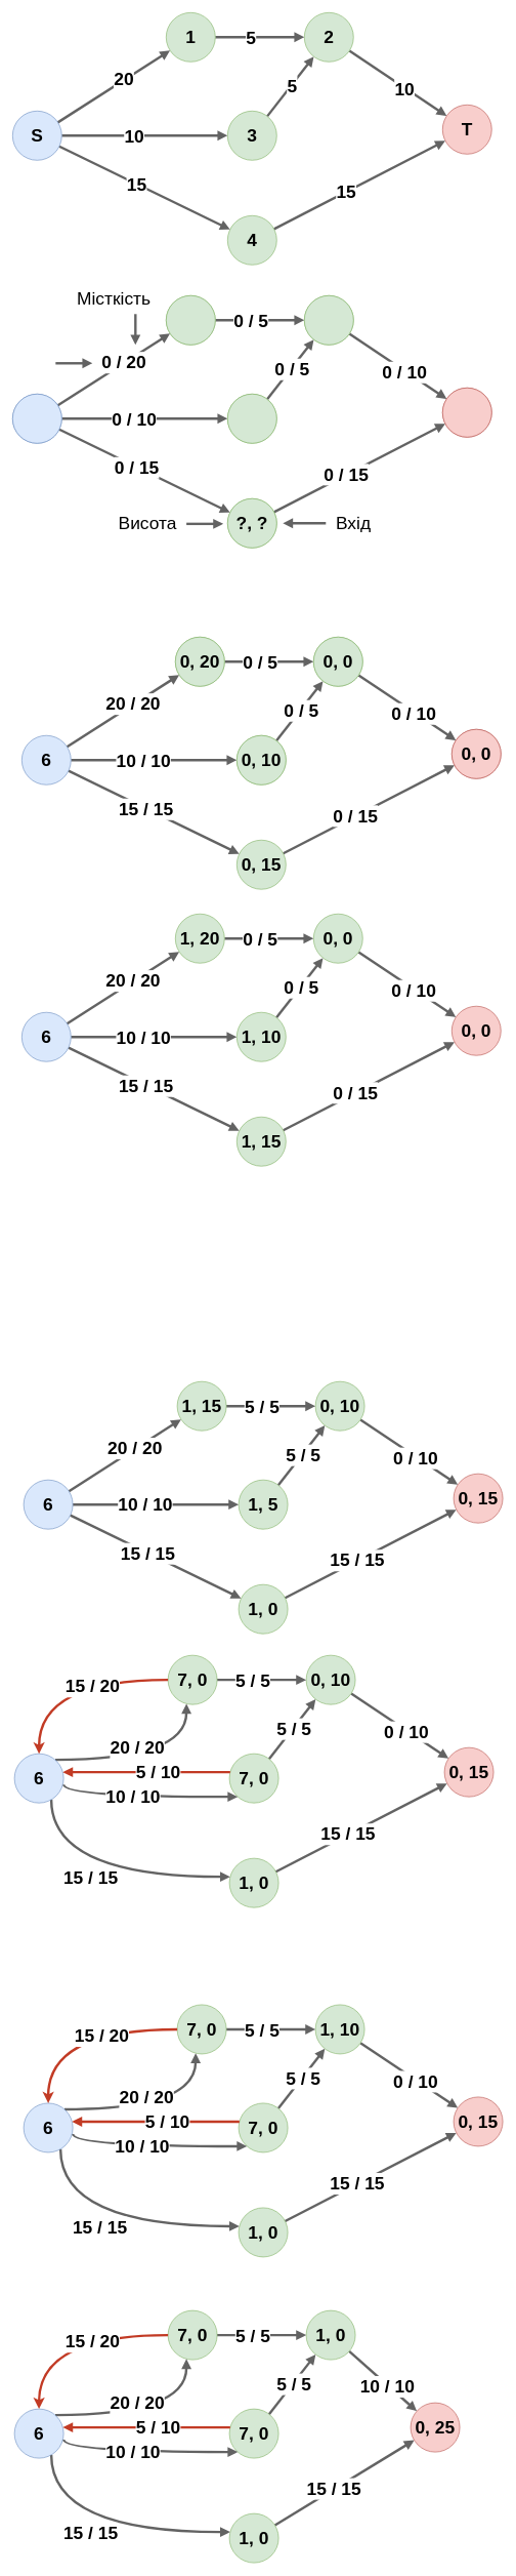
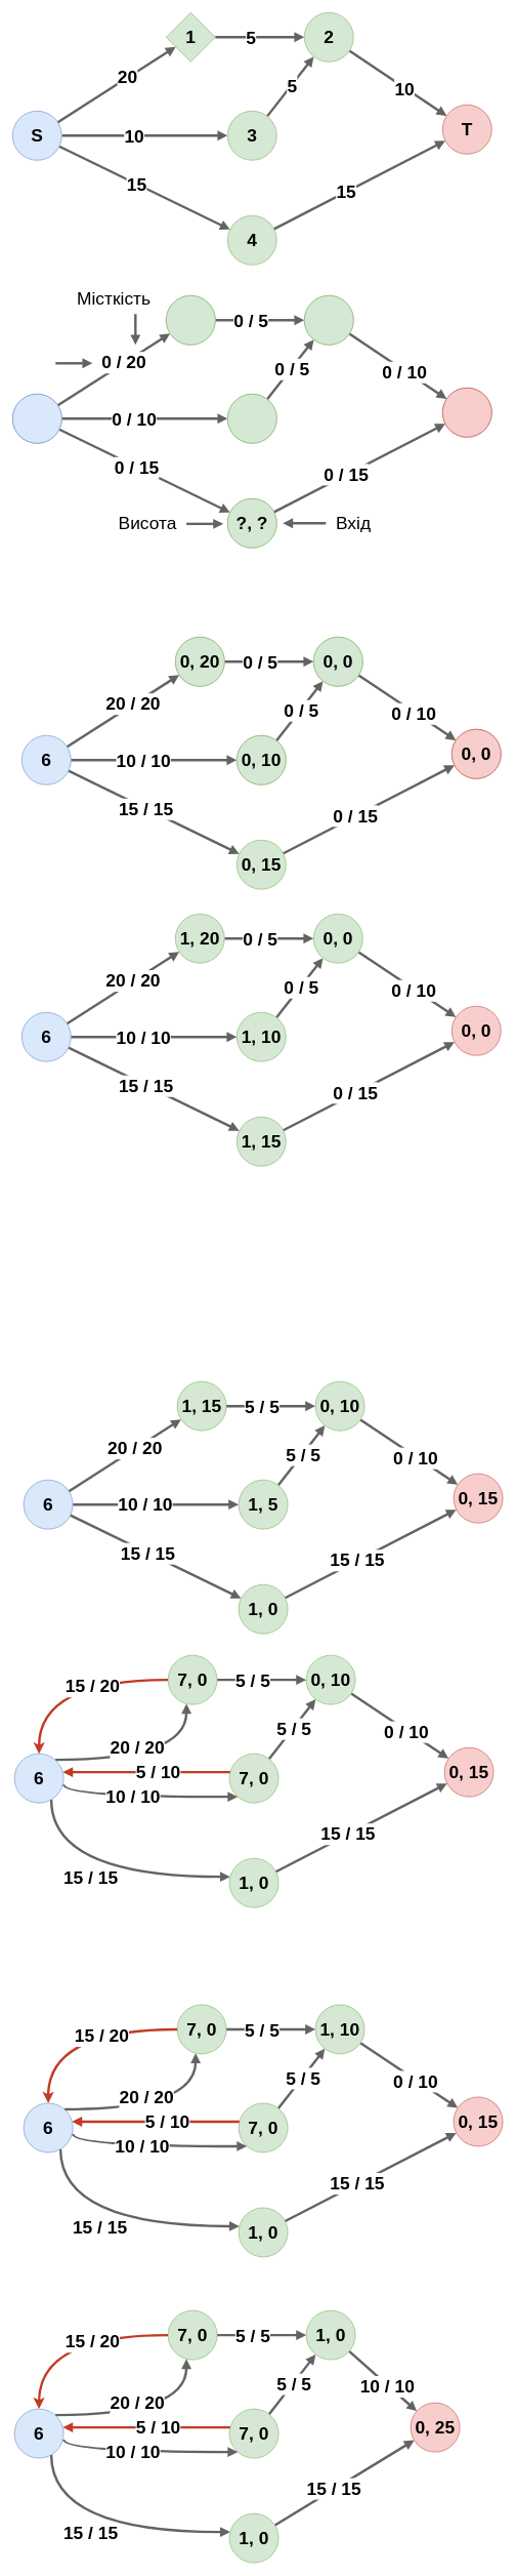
- <mxCell id="14" value="1" style="ellipse;whiteSpace=wrap;html=1;aspect=fixed;fontSize=29;fontStyle=1;fillColor=#d5e8d4;strokeColor=#82b366;fontColor=#000000;" parent="1" vertex="1"><mxGeometry x="270" y="20" width="80" height="80" as="geometry" /></mxCell>
+ <mxCell id="14" value="1" style="rhombus;whiteSpace=wrap;html=1;aspect=fixed;fontSize=29;fontStyle=1;fillColor=#d5e8d4;strokeColor=#82b366;fontColor=#000000;" parent="1" vertex="1"><mxGeometry x="270" y="20" width="80" height="80" as="geometry" /></mxCell>
